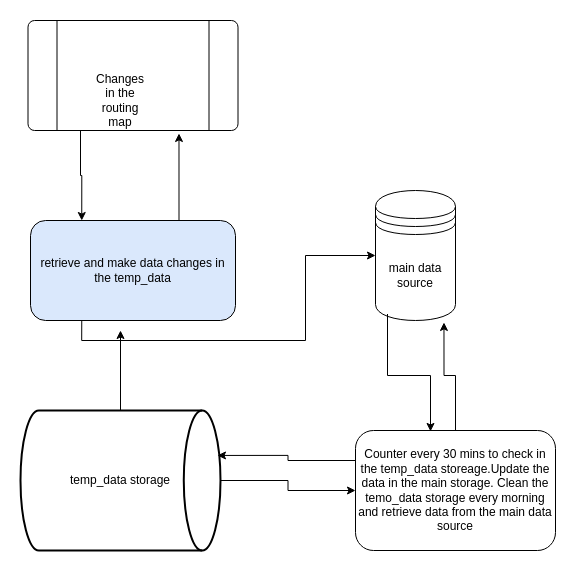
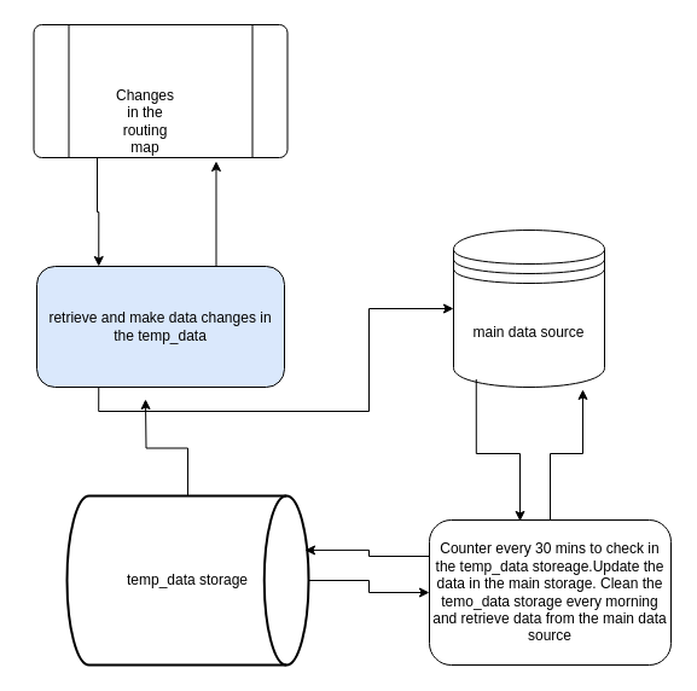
- <mxCell id="5" value="main data source" style="shape=datastore;whiteSpace=wrap;html=1;" vertex="1" parent="1"><mxGeometry x="375" y="190" width="80" height="130" as="geometry" /></mxCell>
+ <mxCell id="5" value="main data source" style="shape=datastore;whiteSpace=wrap;html=1;" vertex="1" parent="1"><mxGeometry x="375" y="190" width="125" height="130" as="geometry" /></mxCell>
- <mxCell id="8" value="temp_data storage" style="strokeWidth=2;html=1;shape=mxgraph.flowchart.direct_data;whiteSpace=wrap;" vertex="1" parent="1"><mxGeometry x="20" y="410" width="200" height="140" as="geometry" /></mxCell>
+ <mxCell id="8" value="temp_data storage" style="strokeWidth=2;html=1;shape=mxgraph.flowchart.direct_data;whiteSpace=wrap;" vertex="1" parent="1"><mxGeometry x="55" y="410" width="200" height="140" as="geometry" /></mxCell>
